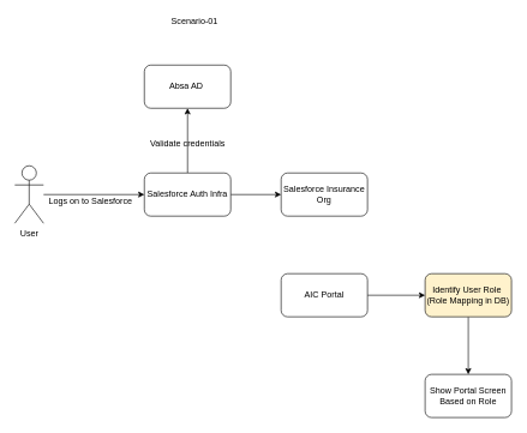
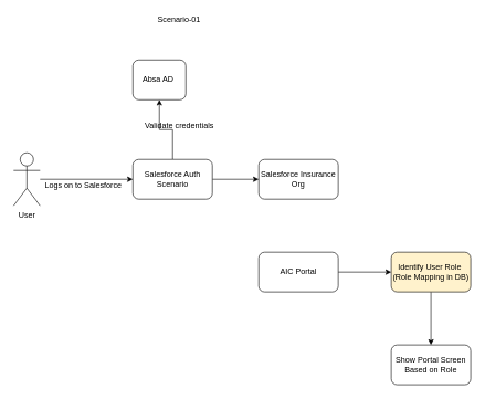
- <mxCell id="8" value="Absa AD&amp;nbsp;" style="whiteSpace=wrap;html=1;rounded=1;" vertex="1" parent="1"><mxGeometry x="200" y="90" width="120" height="60" as="geometry" /></mxCell>
+ <mxCell id="8" value="Absa AD&amp;nbsp;" style="whiteSpace=wrap;html=1;rounded=1;" vertex="1" parent="1"><mxGeometry x="200" y="90" width="80" height="60" as="geometry" /></mxCell>
- <mxCell id="9" value="Validate credentials" style="text;html=1;align=center;verticalAlign=middle;resizable=0;points=[];autosize=1;" vertex="1" parent="1"><mxGeometry x="200" y="190" width="120" height="20" as="geometry" /></mxCell>
+ <mxCell id="9" value="Validate credentials" style="text;html=1;align=center;verticalAlign=middle;resizable=0;points=[];autosize=1;" vertex="1" parent="1"><mxGeometry x="210" y="180" width="120" height="20" as="geometry" /></mxCell>
- <mxCell id="6" value="Salesforce Auth Infra" style="rounded=1;whiteSpace=wrap;html=1;" vertex="1" parent="1"><mxGeometry x="200" y="240" width="120" height="60" as="geometry" /></mxCell>
+ <mxCell id="6" value="Salesforce Auth Scenario" style="rounded=1;whiteSpace=wrap;html=1;" vertex="1" parent="1"><mxGeometry x="200" y="240" width="120" height="60" as="geometry" /></mxCell>
